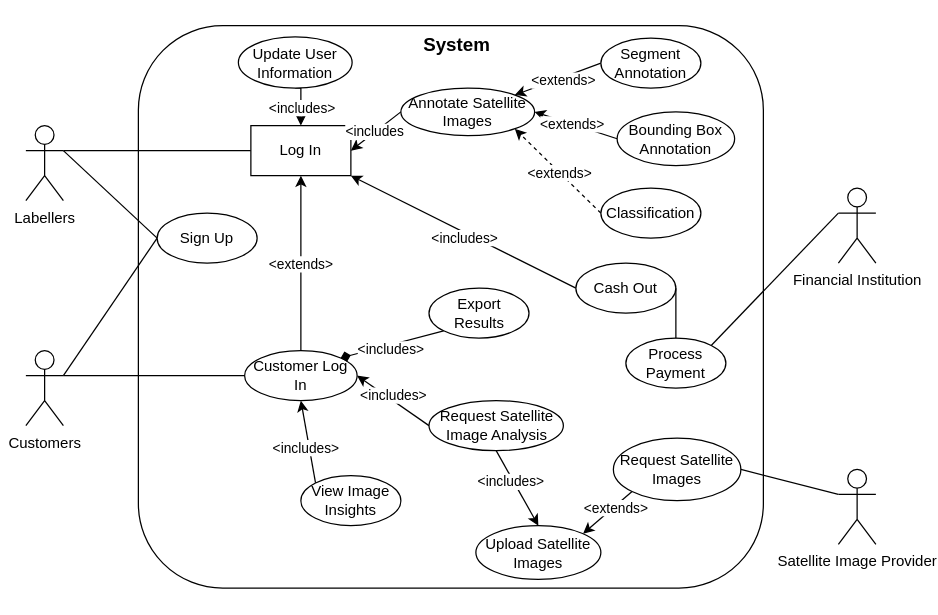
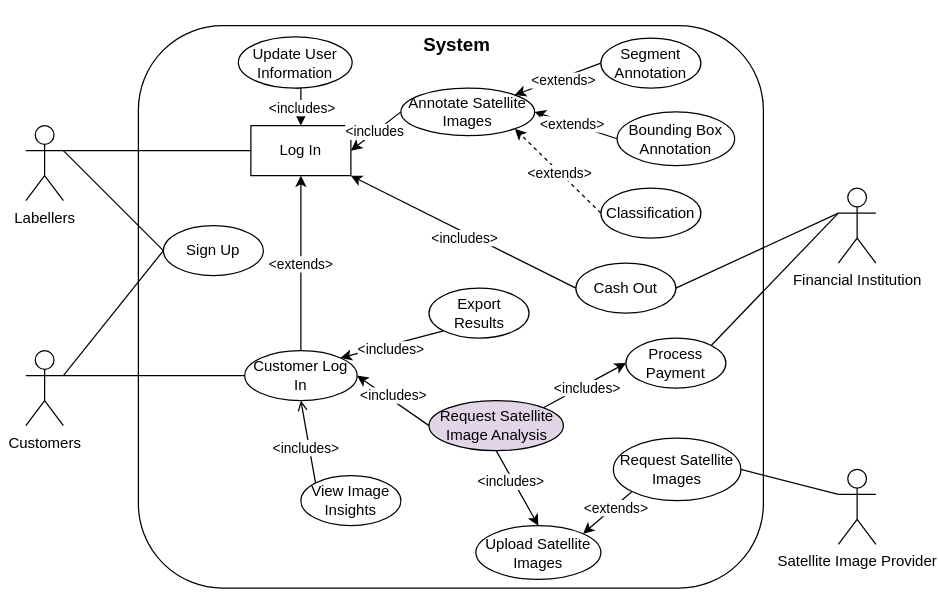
- <mxCell id="15" value="Sign Up" style="ellipse;whiteSpace=wrap;html=1;" parent="1" vertex="1"><mxGeometry x="125" y="170" width="80" height="40" as="geometry" /></mxCell>
+ <mxCell id="15" value="Sign Up" style="ellipse;whiteSpace=wrap;html=1;" parent="1" vertex="1"><mxGeometry x="130" y="180" width="80" height="40" as="geometry" /></mxCell>
- <mxCell id="55" style="rounded=0;orthogonalLoop=1;jettySize=auto;html=1;exitX=1;exitY=0.5;exitDx=0;exitDy=0;endArrow=none;endFill=0;" parent="1" source="51" target="22" edge="1"><mxGeometry relative="1" as="geometry" /></mxCell>
+ <mxCell id="55" style="rounded=0;orthogonalLoop=1;jettySize=auto;html=1;exitX=1;exitY=0.5;exitDx=0;exitDy=0;entryX=0;entryY=0.333;entryDx=0;entryDy=0;entryPerimeter=0;endArrow=none;endFill=0;" parent="1" source="51" target="53" edge="1"><mxGeometry relative="1" as="geometry" /></mxCell>
- <mxCell id="46" style="rounded=0;orthogonalLoop=1;jettySize=auto;html=1;exitX=0;exitY=1;exitDx=0;exitDy=0;entryX=1;entryY=0;entryDx=0;entryDy=0;endArrow=diamond;" parent="1" source="48" target="42" edge="1"><mxGeometry relative="1" as="geometry" /></mxCell>
+ <mxCell id="46" style="rounded=0;orthogonalLoop=1;jettySize=auto;html=1;exitX=0;exitY=1;exitDx=0;exitDy=0;entryX=1;entryY=0;entryDx=0;entryDy=0;" parent="1" source="48" target="42" edge="1"><mxGeometry relative="1" as="geometry" /></mxCell>
+ <mxCell id="34" style="rounded=0;orthogonalLoop=1;jettySize=auto;html=1;exitX=1;exitY=0;exitDx=0;exitDy=0;entryX=0;entryY=0.5;entryDx=0;entryDy=0;" parent="1" source="38" target="22" edge="1"><mxGeometry relative="1" as="geometry" /></mxCell>
+ <mxCell id="35" value="&amp;lt;includes&amp;gt;" style="edgeLabel;html=1;align=center;verticalAlign=middle;resizable=0;points=[];" parent="34" vertex="1" connectable="0"><mxGeometry x="0.011" y="-2" relative="1" as="geometry"><mxPoint as="offset" /></mxGeometry></mxCell>
- <mxCell id="43" style="rounded=0;orthogonalLoop=1;jettySize=auto;html=1;exitX=0;exitY=0;exitDx=0;exitDy=0;entryX=0.5;entryY=1;entryDx=0;entryDy=0;" parent="1" source="45" target="42" edge="1"><mxGeometry relative="1" as="geometry" /></mxCell>
+ <mxCell id="43" style="rounded=0;orthogonalLoop=1;jettySize=auto;html=1;exitX=0;exitY=0;exitDx=0;exitDy=0;entryX=0.5;entryY=1;entryDx=0;entryDy=0;endArrow=open;" parent="1" source="45" target="42" edge="1"><mxGeometry relative="1" as="geometry" /></mxCell>
- <mxCell id="38" value="Request Satellite Image Analysis" style="ellipse;whiteSpace=wrap;html=1;" parent="1" vertex="1"><mxGeometry x="342.5" y="320" width="107.5" height="40" as="geometry" /></mxCell>
+ <mxCell id="38" value="Request Satellite Image Analysis" style="ellipse;whiteSpace=wrap;html=1;fillColor=#e1d5e7;" parent="1" vertex="1"><mxGeometry x="342.5" y="320" width="107.5" height="40" as="geometry" /></mxCell>
